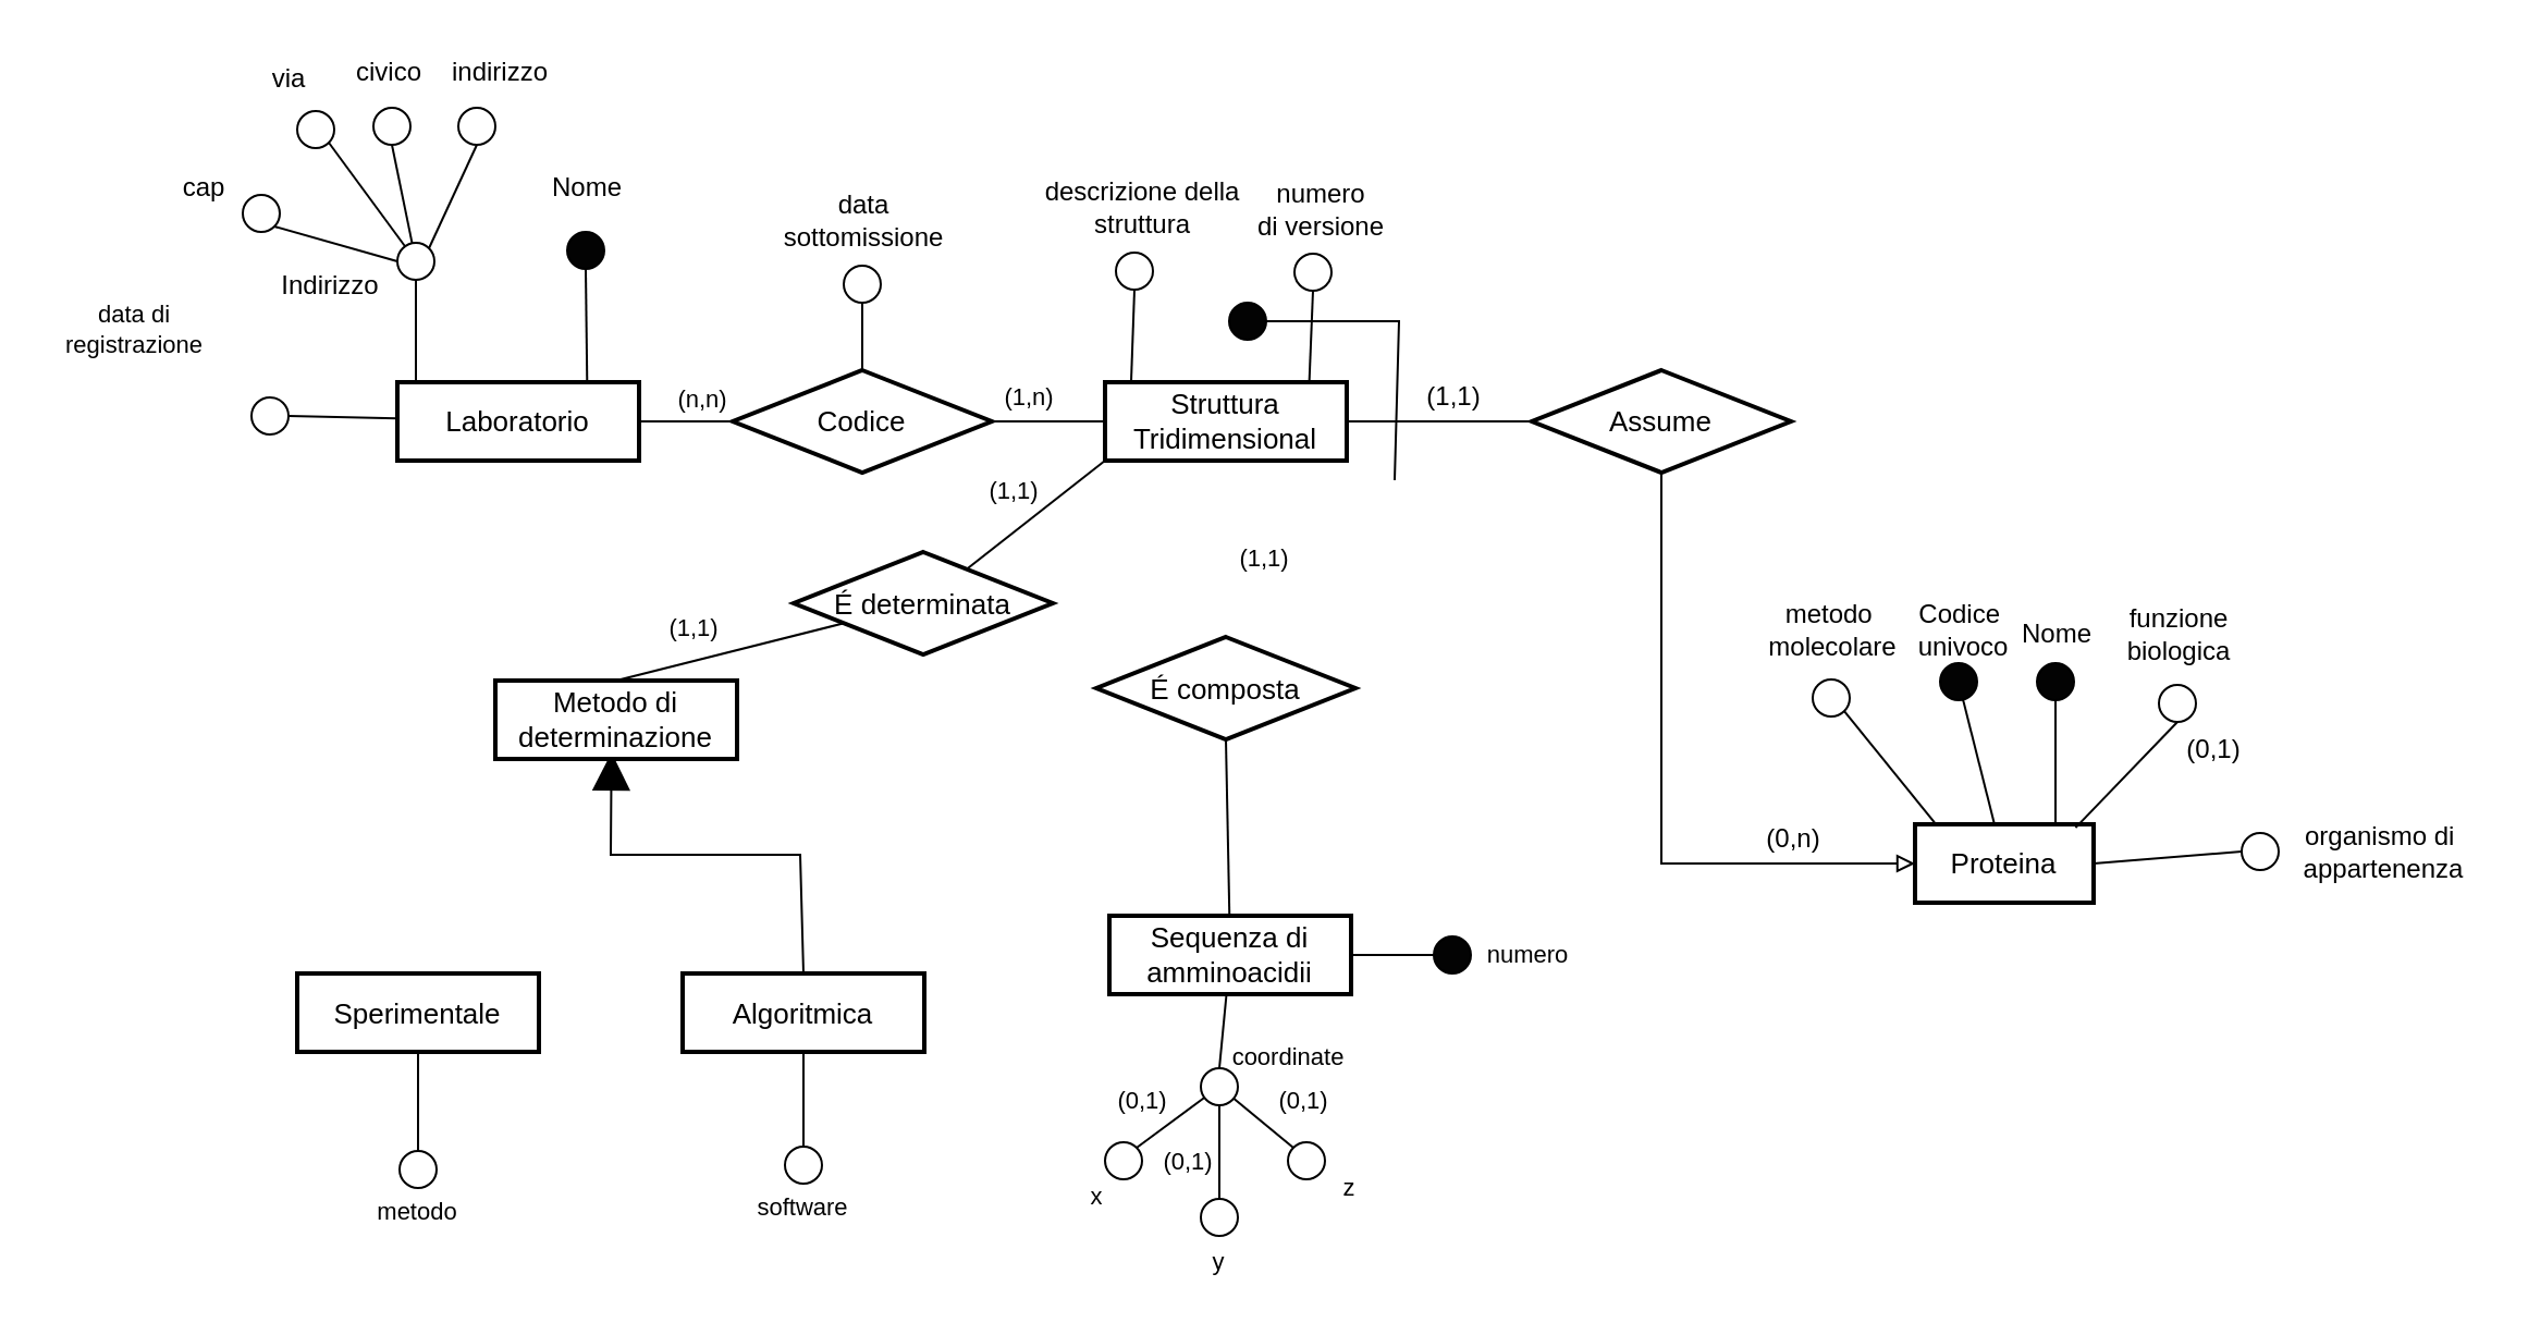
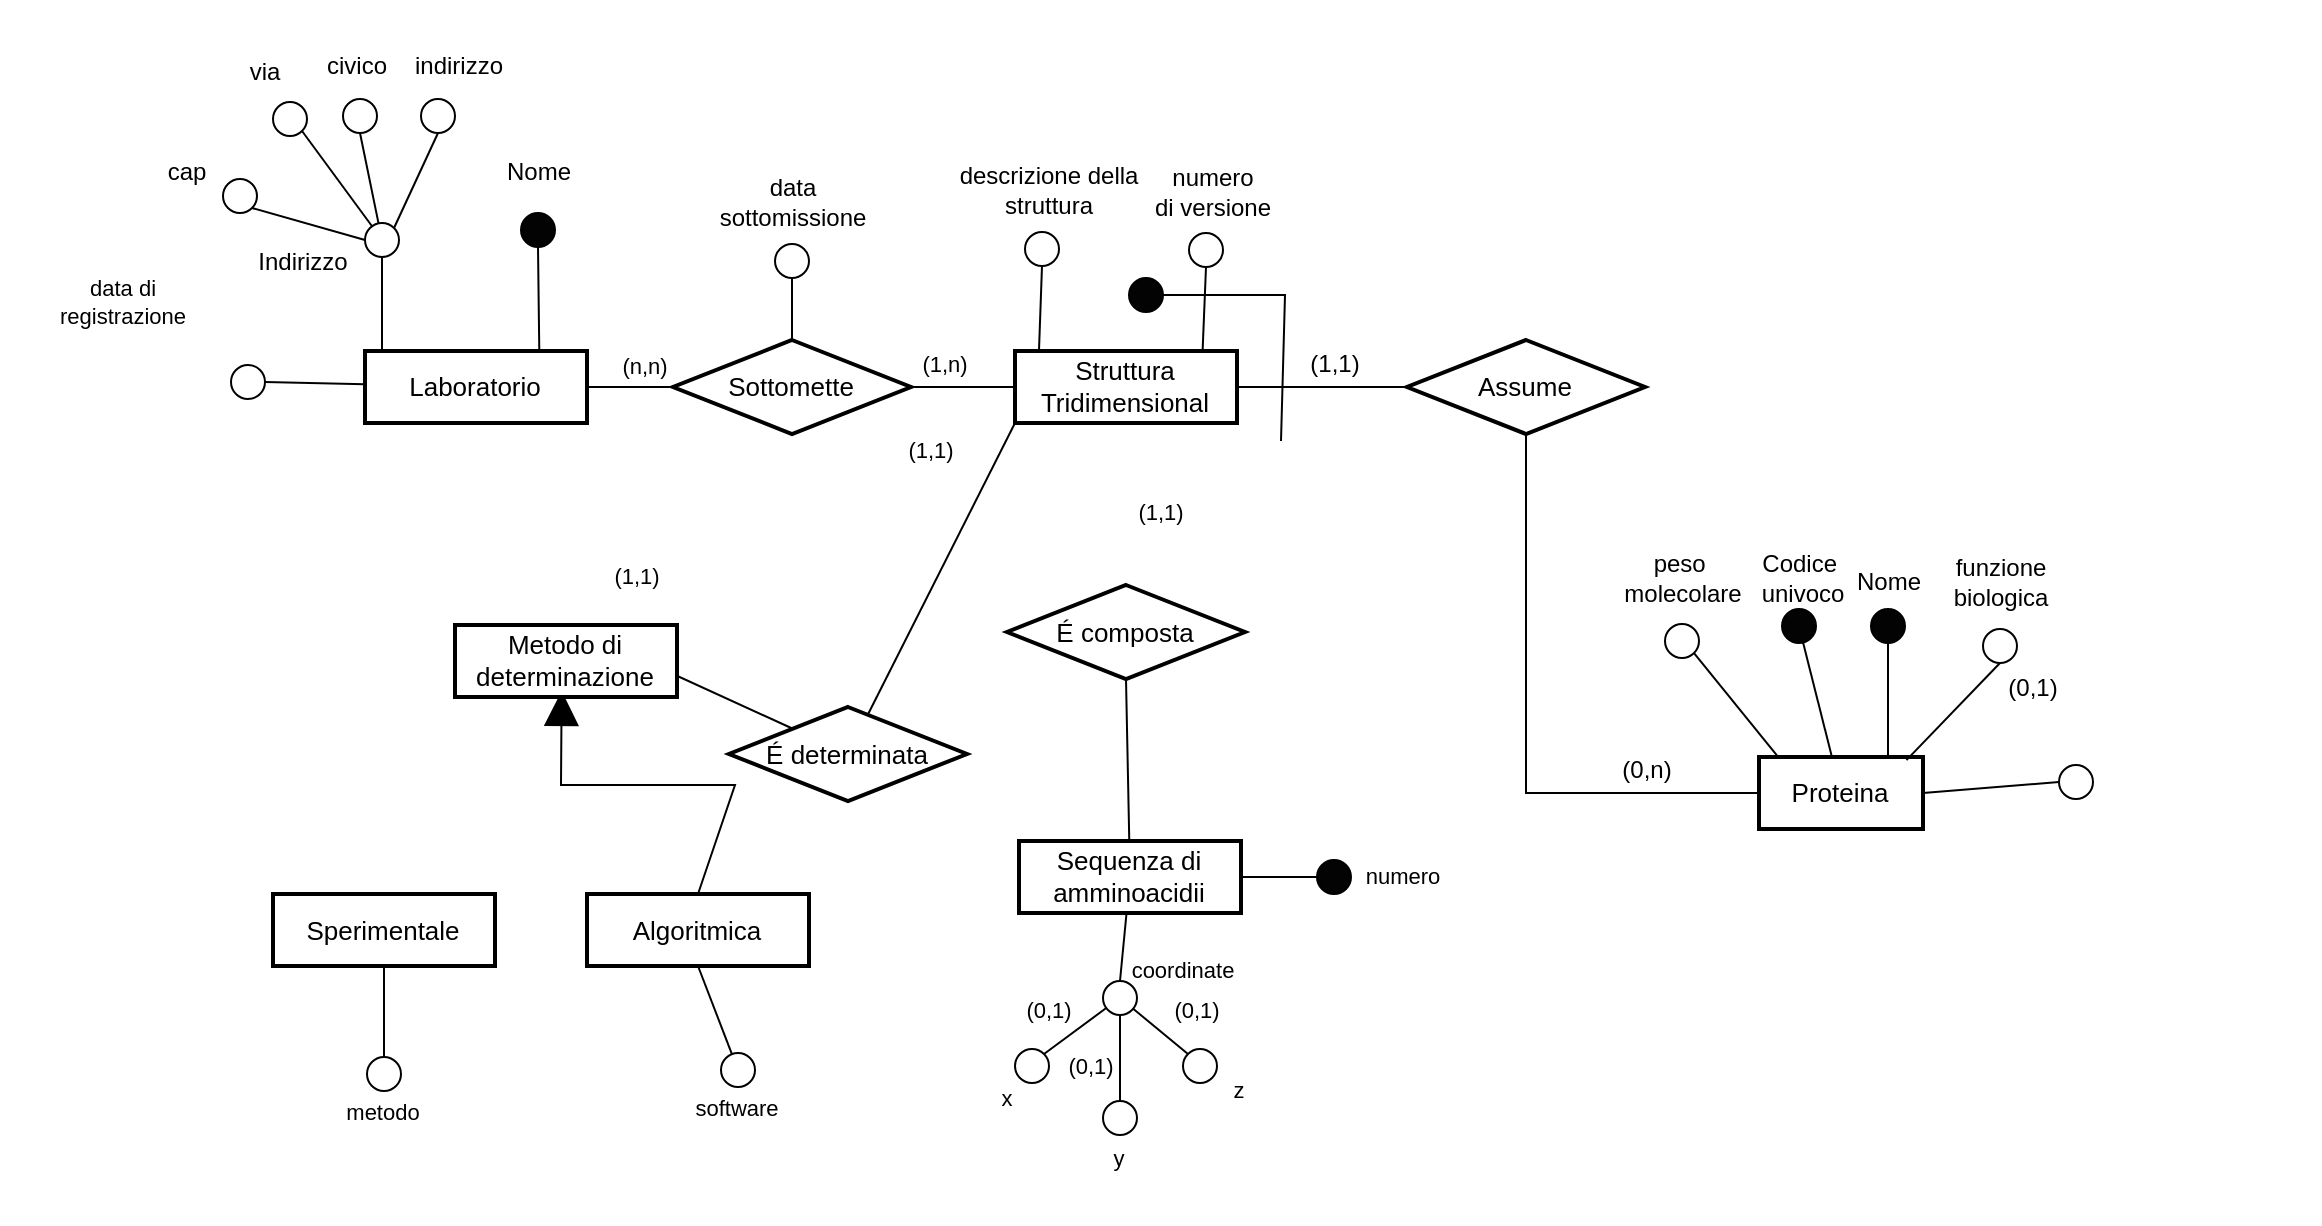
- <mxCell id="32" value="Codice" style="shape=rhombus;strokeWidth=2;fontSize=13;perimeter=rhombusPerimeter;whiteSpace=wrap;html=1;align=center;rounded=0;" vertex="1" parent="1"><mxGeometry x="336" y="169.5" width="119" height="47" as="geometry" /></mxCell>
+ <mxCell id="32" value="Sottomette" style="shape=rhombus;strokeWidth=2;fontSize=13;perimeter=rhombusPerimeter;whiteSpace=wrap;html=1;align=center;rounded=0;" vertex="1" parent="1"><mxGeometry x="336" y="169.5" width="119" height="47" as="geometry" /></mxCell>
- <mxCell id="88" value="É determinata" style="shape=rhombus;strokeWidth=2;fontSize=13;perimeter=rhombusPerimeter;whiteSpace=wrap;html=1;align=center;rounded=0;" vertex="1" parent="1"><mxGeometry x="364" y="253" width="119" height="47" as="geometry" /></mxCell>
+ <mxCell id="88" value="É determinata" style="shape=rhombus;strokeWidth=2;fontSize=13;perimeter=rhombusPerimeter;whiteSpace=wrap;html=1;align=center;rounded=0;" vertex="1" parent="1"><mxGeometry x="364" y="353" width="119" height="47" as="geometry" /></mxCell>
- <mxCell id="10" value="metodo&amp;nbsp;&lt;div&gt;molecolare&lt;/div&gt;" style="text;html=1;align=center;verticalAlign=middle;resizable=0;points=[];autosize=1;strokeColor=none;fillColor=none;rounded=0;" vertex="1" parent="1"><mxGeometry x="802" y="268" width="77" height="41" as="geometry" /></mxCell>
+ <mxCell id="10" value="peso&amp;nbsp;&lt;div&gt;molecolare&lt;/div&gt;" style="text;html=1;align=center;verticalAlign=middle;resizable=0;points=[];autosize=1;strokeColor=none;fillColor=none;rounded=0;" vertex="1" parent="1"><mxGeometry x="802" y="268" width="77" height="41" as="geometry" /></mxCell>
- <mxCell id="18" value="organismo di&amp;nbsp;&lt;div&gt;appartenenza&lt;/div&gt;" style="text;html=1;align=center;verticalAlign=middle;resizable=0;points=[];autosize=1;strokeColor=none;fillColor=none;rounded=0;" vertex="1" parent="1"><mxGeometry x="1048" y="370" width="91" height="41" as="geometry" /></mxCell>
- <mxCell id="21" style="edgeStyle=orthogonalEdgeStyle;rounded=0;orthogonalLoop=1;jettySize=auto;html=1;exitX=0.5;exitY=1;exitDx=0;exitDy=0;endArrow=block;endFill=0;" edge="1" parent="1" source="23" target="2"><mxGeometry relative="1" as="geometry"><mxPoint x="781" y="396" as="sourcePoint" /><Array as="points"><mxPoint x="762" y="396" /></Array></mxGeometry></mxCell>
+ <mxCell id="21" style="edgeStyle=orthogonalEdgeStyle;rounded=0;orthogonalLoop=1;jettySize=auto;html=1;exitX=0.5;exitY=1;exitDx=0;exitDy=0;endArrow=none;endFill=0;" edge="1" parent="1" source="23" target="2"><mxGeometry relative="1" as="geometry"><mxPoint x="781" y="396" as="sourcePoint" /><Array as="points"><mxPoint x="762" y="396" /></Array></mxGeometry></mxCell>
- <mxCell id="91" value="Algoritmica" style="strokeWidth=2;whiteSpace=wrap;html=1;align=center;fontSize=13;fontFamily=Helvetica;rounded=0;" vertex="1" parent="1"><mxGeometry x="313" y="446.5" width="111" height="36" as="geometry" /></mxCell>
+ <mxCell id="91" value="Algoritmica" style="strokeWidth=2;whiteSpace=wrap;html=1;align=center;fontSize=13;fontFamily=Helvetica;rounded=0;" vertex="1" parent="1"><mxGeometry x="293" y="446.5" width="111" height="36" as="geometry" /></mxCell>
